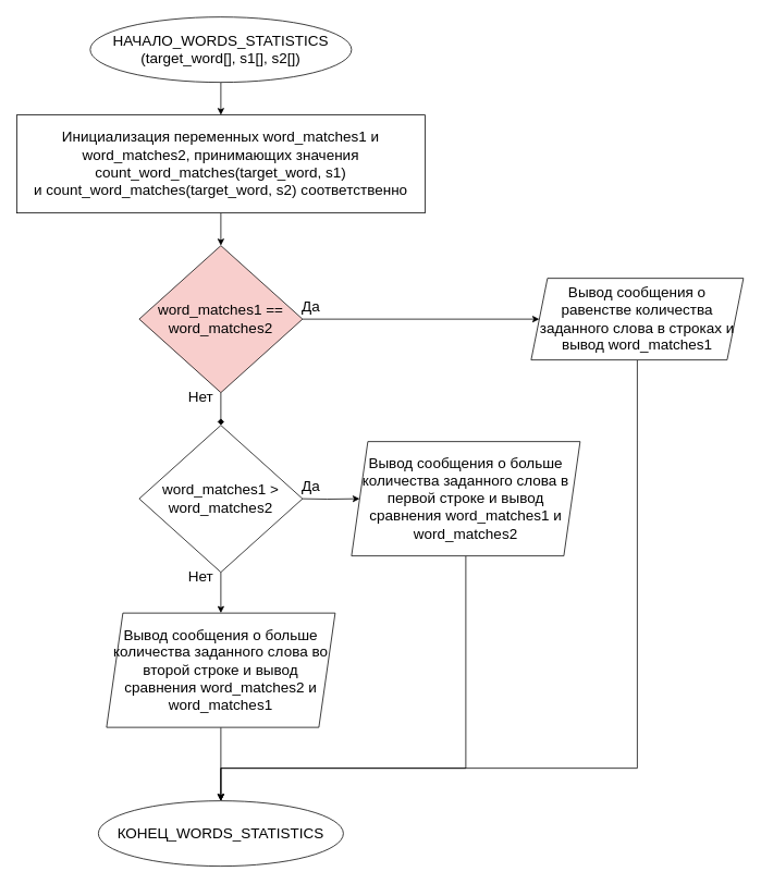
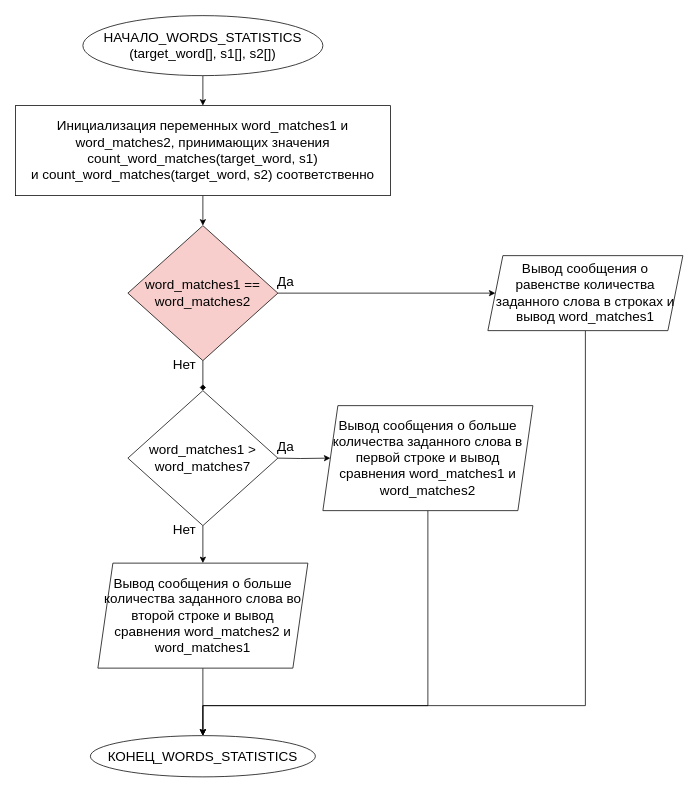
- <mxCell id="13" value="word_matches1 &amp;gt; word_matches2" style="rhombus;whiteSpace=wrap;html=1;fontSize=18;" vertex="1" parent="1"><mxGeometry x="170" y="520" width="200" height="180" as="geometry" /></mxCell>
+ <mxCell id="13" value="word_matches1 &amp;gt; word_matches7" style="rhombus;whiteSpace=wrap;html=1;fontSize=18;" vertex="1" parent="1"><mxGeometry x="170" y="520" width="200" height="180" as="geometry" /></mxCell>
- <mxCell id="22" value="КОНЕЦ_WORDS_STATISTICS" style="ellipse;whiteSpace=wrap;html=1;fontSize=18;" vertex="1" parent="1"><mxGeometry x="120" y="980" width="300" height="80" as="geometry" /></mxCell>
+ <mxCell id="22" value="КОНЕЦ_WORDS_STATISTICS" style="ellipse;whiteSpace=wrap;html=1;fontSize=18;" vertex="1" parent="1"><mxGeometry x="120" y="980" width="300" height="55" as="geometry" /></mxCell>
